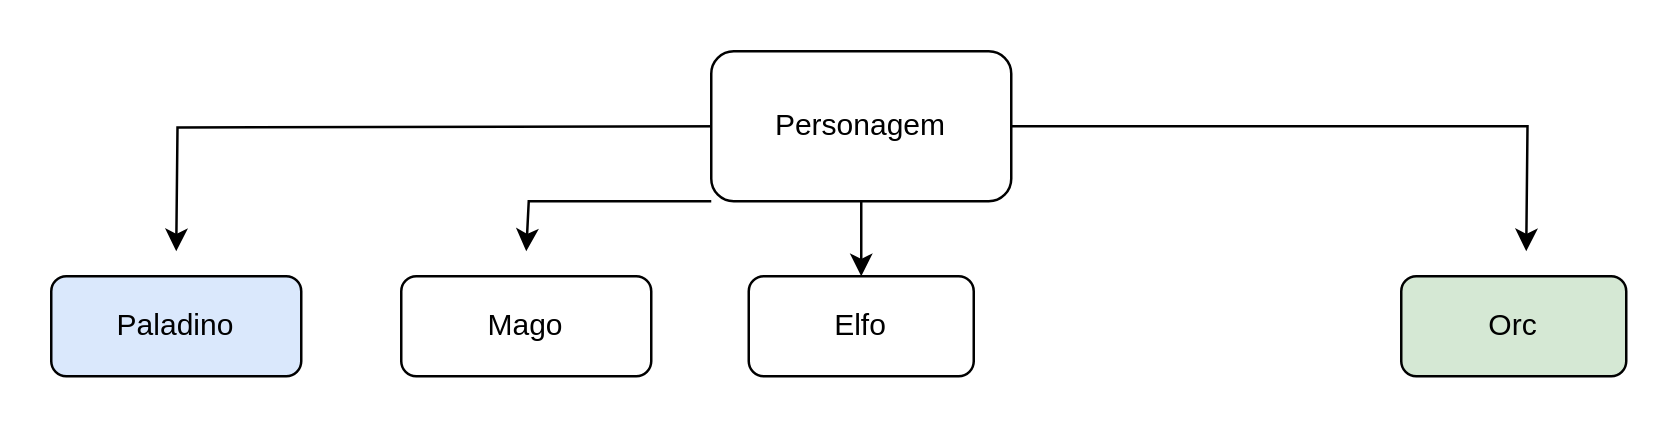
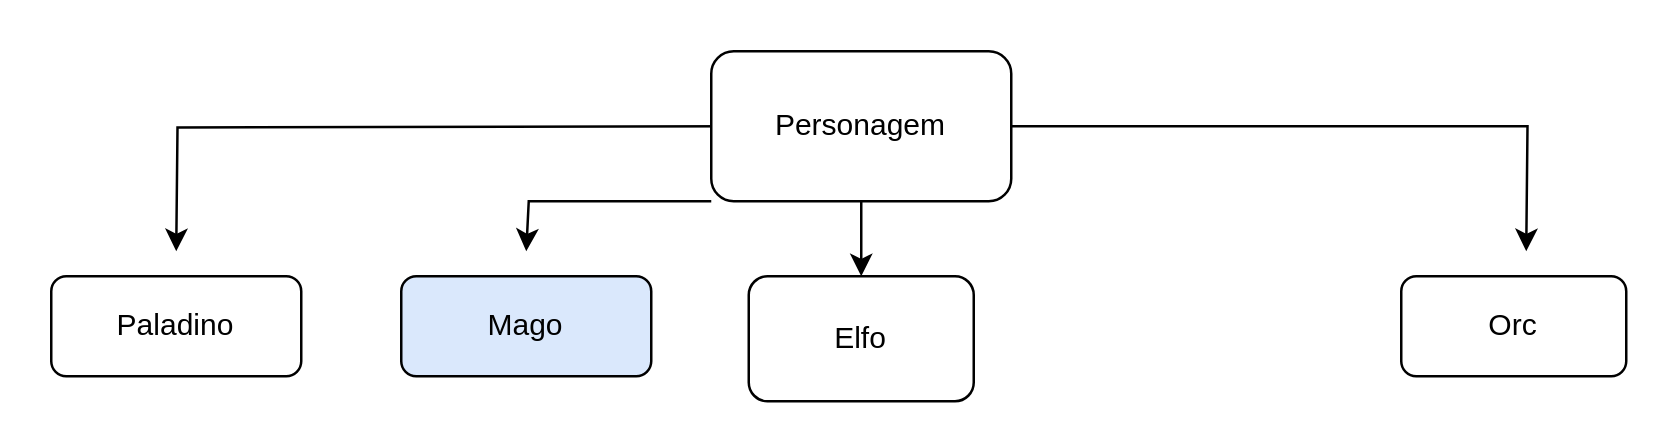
- <mxCell id="10" value="Paladino" style="rounded=1;whiteSpace=wrap;html=1;fillColor=#dae8fc;" vertex="1" parent="1"><mxGeometry x="20" y="110" width="100" height="40" as="geometry" /></mxCell>
+ <mxCell id="10" value="Paladino" style="rounded=1;whiteSpace=wrap;html=1;" vertex="1" parent="1"><mxGeometry x="20" y="110" width="100" height="40" as="geometry" /></mxCell>
- <mxCell id="9" value="Mago" style="rounded=1;whiteSpace=wrap;html=1;" vertex="1" parent="1"><mxGeometry x="160" y="110" width="100" height="40" as="geometry" /></mxCell>
+ <mxCell id="9" value="Mago" style="rounded=1;whiteSpace=wrap;html=1;fillColor=#dae8fc;" vertex="1" parent="1"><mxGeometry x="160" y="110" width="100" height="40" as="geometry" /></mxCell>
- <mxCell id="8" value="Elfo" style="rounded=1;whiteSpace=wrap;html=1;" vertex="1" parent="1"><mxGeometry x="299" y="110" width="90" height="40" as="geometry" /></mxCell>
+ <mxCell id="8" value="Elfo" style="rounded=1;whiteSpace=wrap;html=1;" vertex="1" parent="1"><mxGeometry x="299" y="110" width="90" height="50" as="geometry" /></mxCell>
- <mxCell id="2" value="Orc" style="rounded=1;whiteSpace=wrap;html=1;fillColor=#d5e8d4;" vertex="1" parent="1"><mxGeometry x="560" y="110" width="90" height="40" as="geometry" /></mxCell>
+ <mxCell id="2" value="Orc" style="rounded=1;whiteSpace=wrap;html=1;" vertex="1" parent="1"><mxGeometry x="560" y="110" width="90" height="40" as="geometry" /></mxCell>
